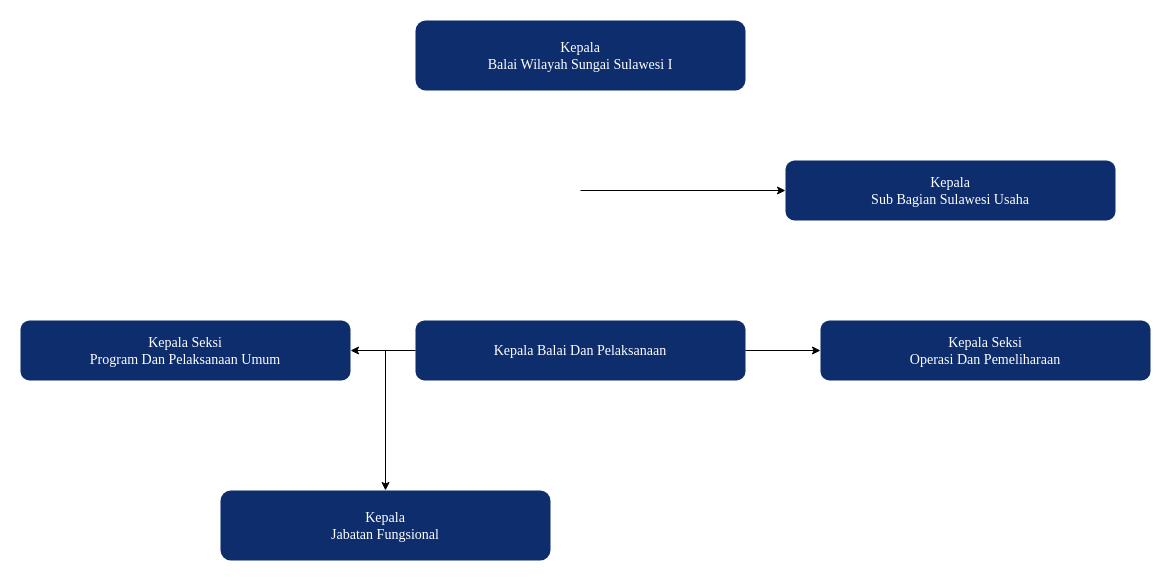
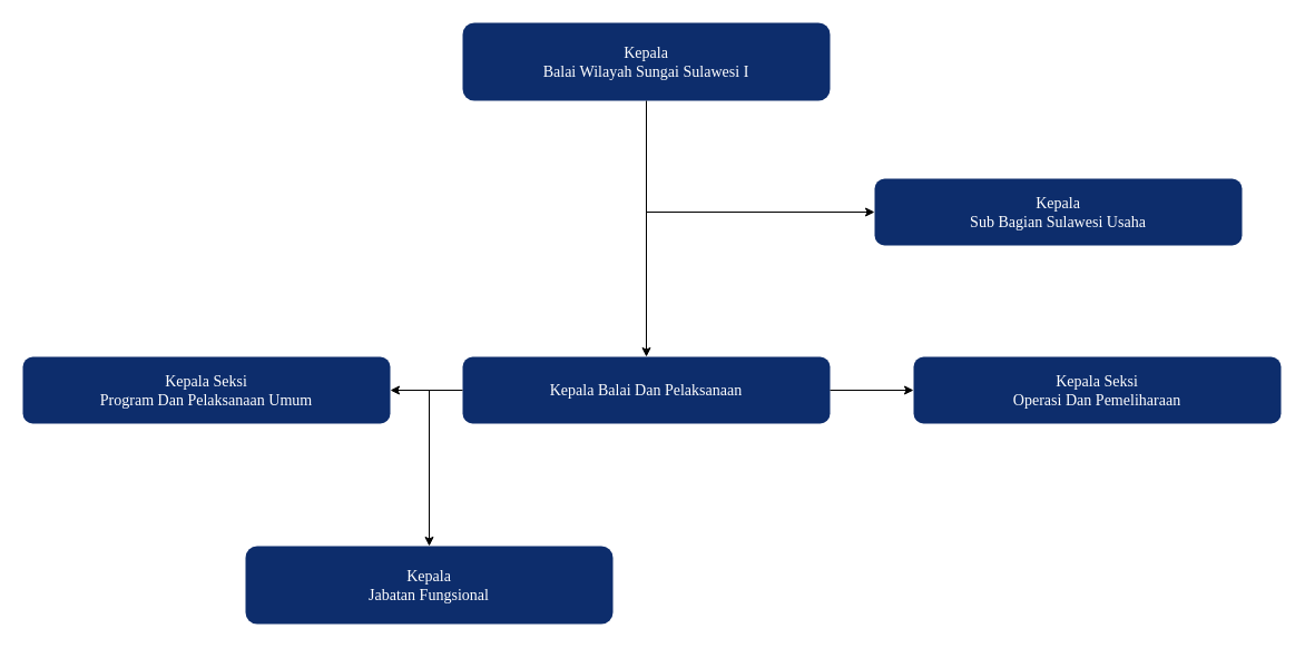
+ <mxCell id="3" value="" style="endArrow=classic;html=1;exitX=0.5;exitY=1;exitDx=0;exitDy=0;entryX=0.5;entryY=0;entryDx=0;entryDy=0;" edge="1" parent="1" source="2" target="6"><mxGeometry width="50" height="50" relative="1" as="geometry"><mxPoint x="580" y="80" as="sourcePoint" /><mxPoint x="580" y="300" as="targetPoint" /></mxGeometry></mxCell>
